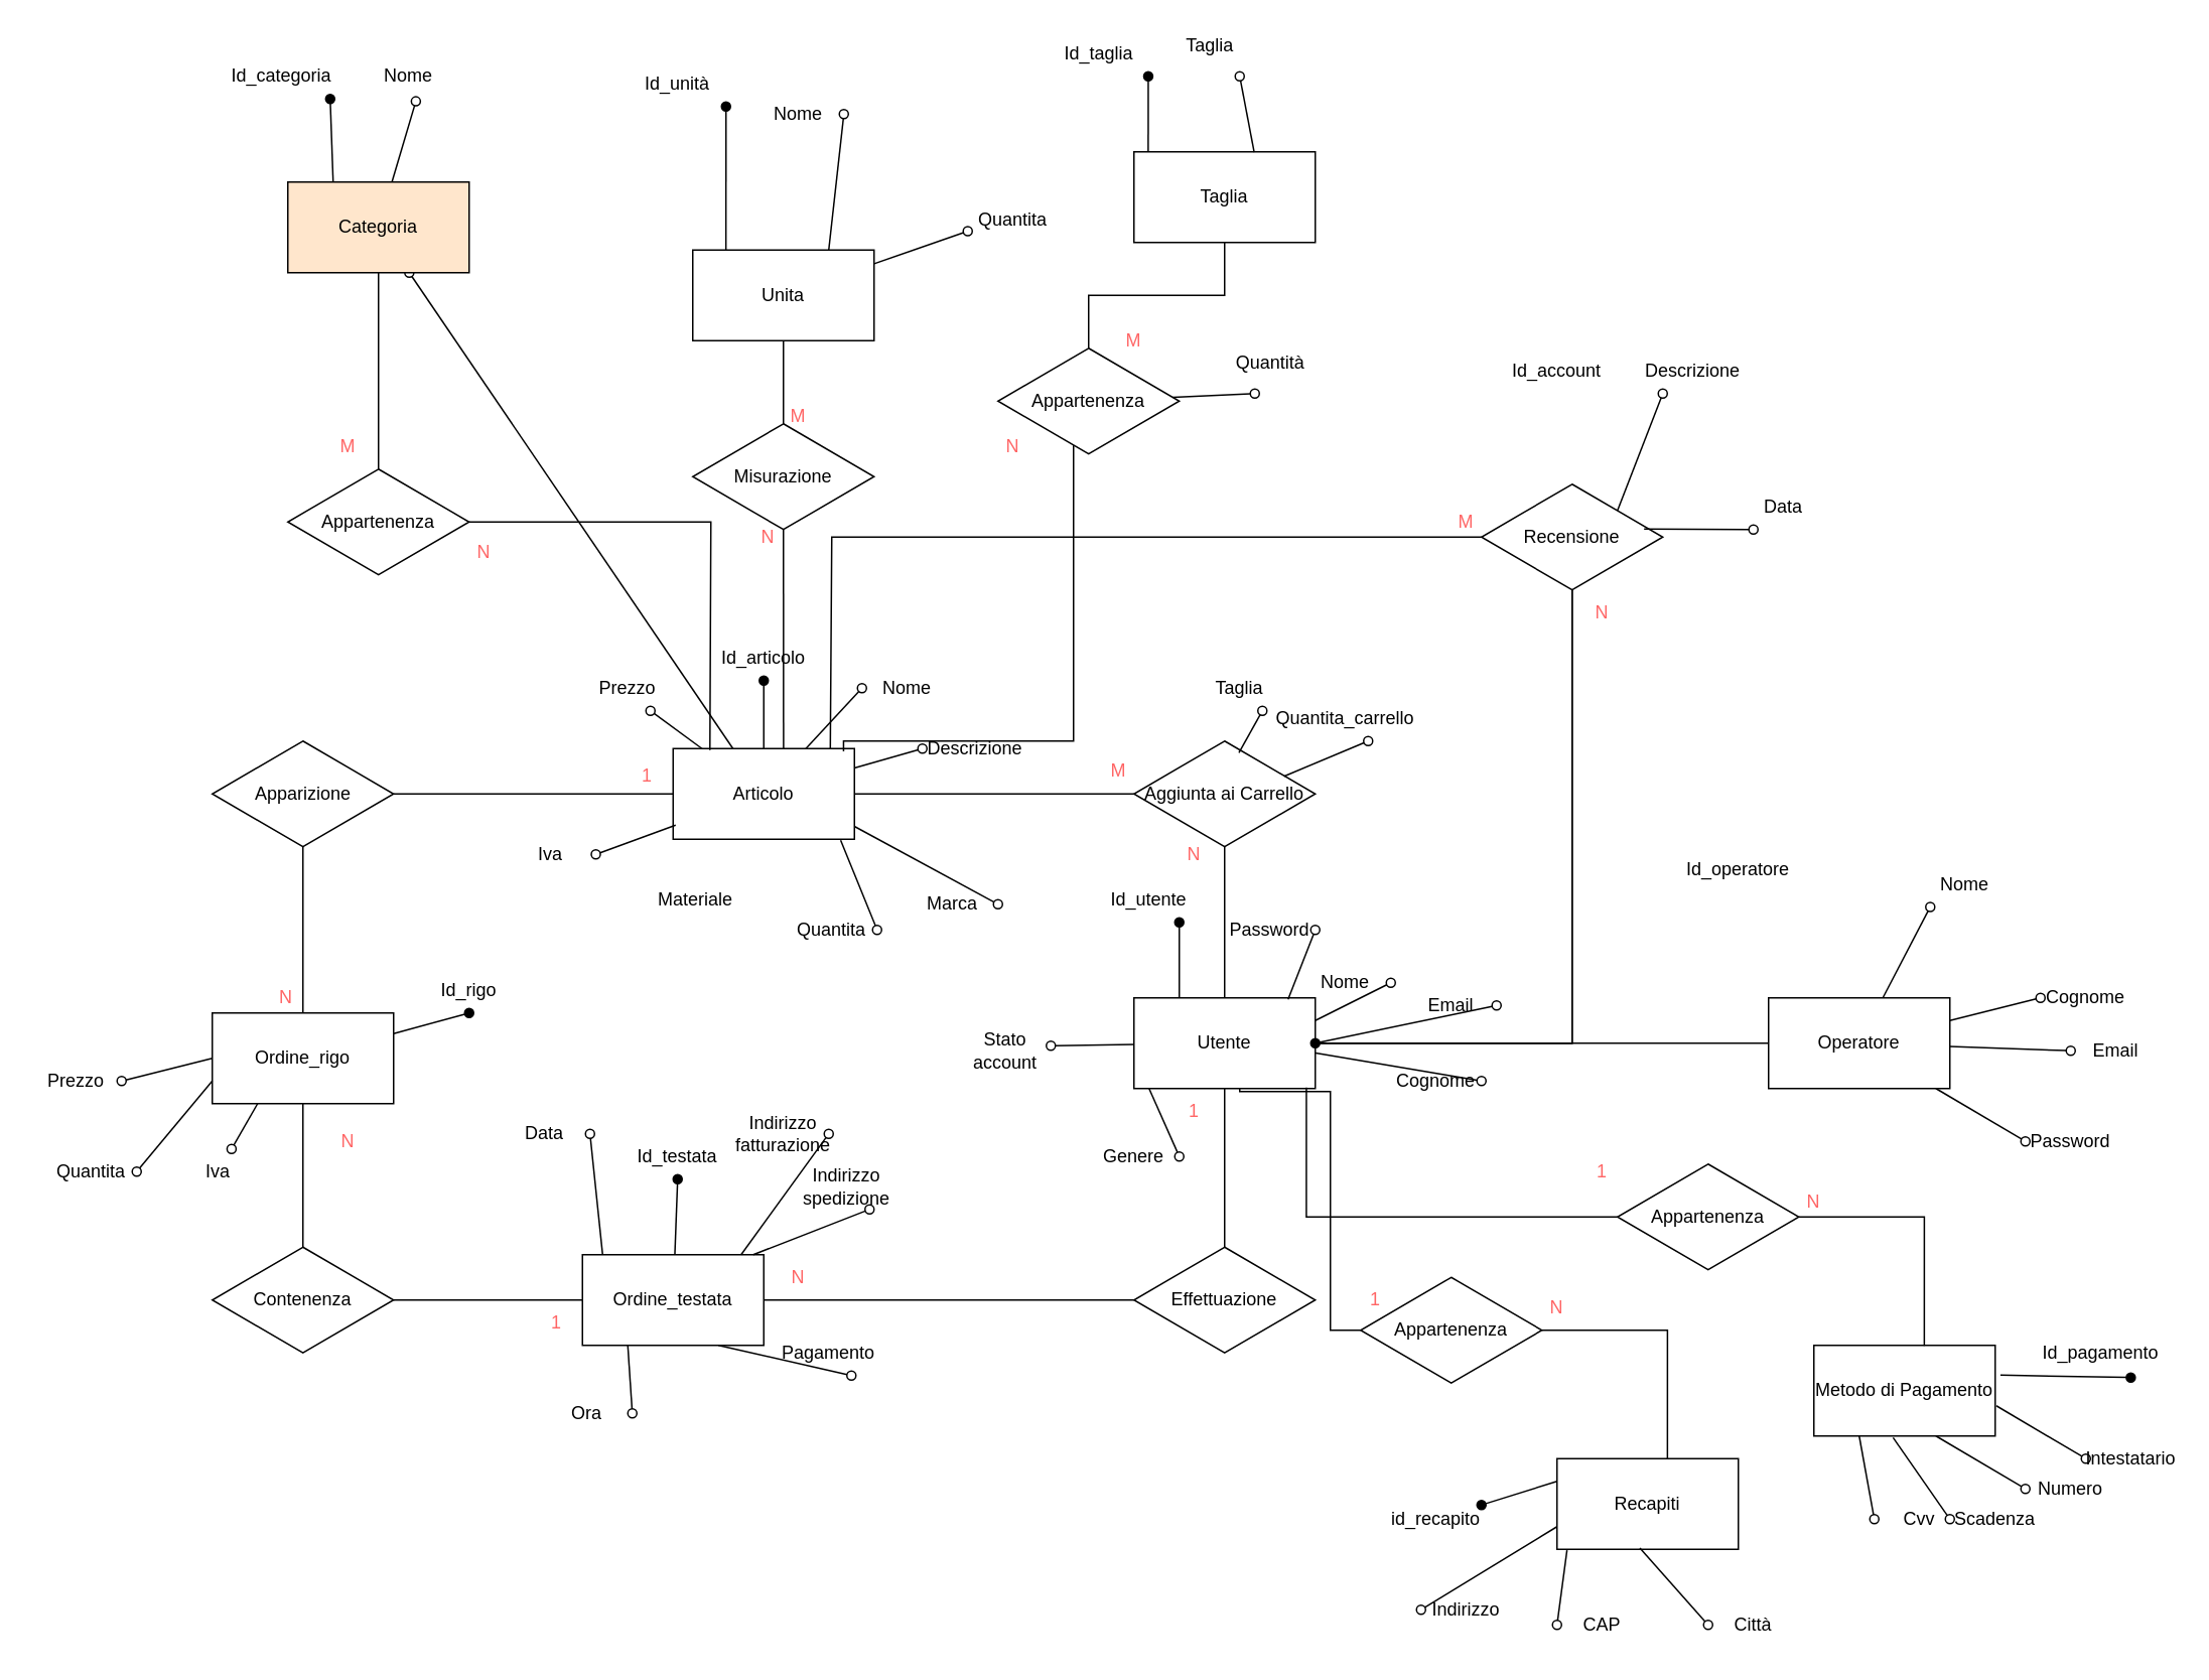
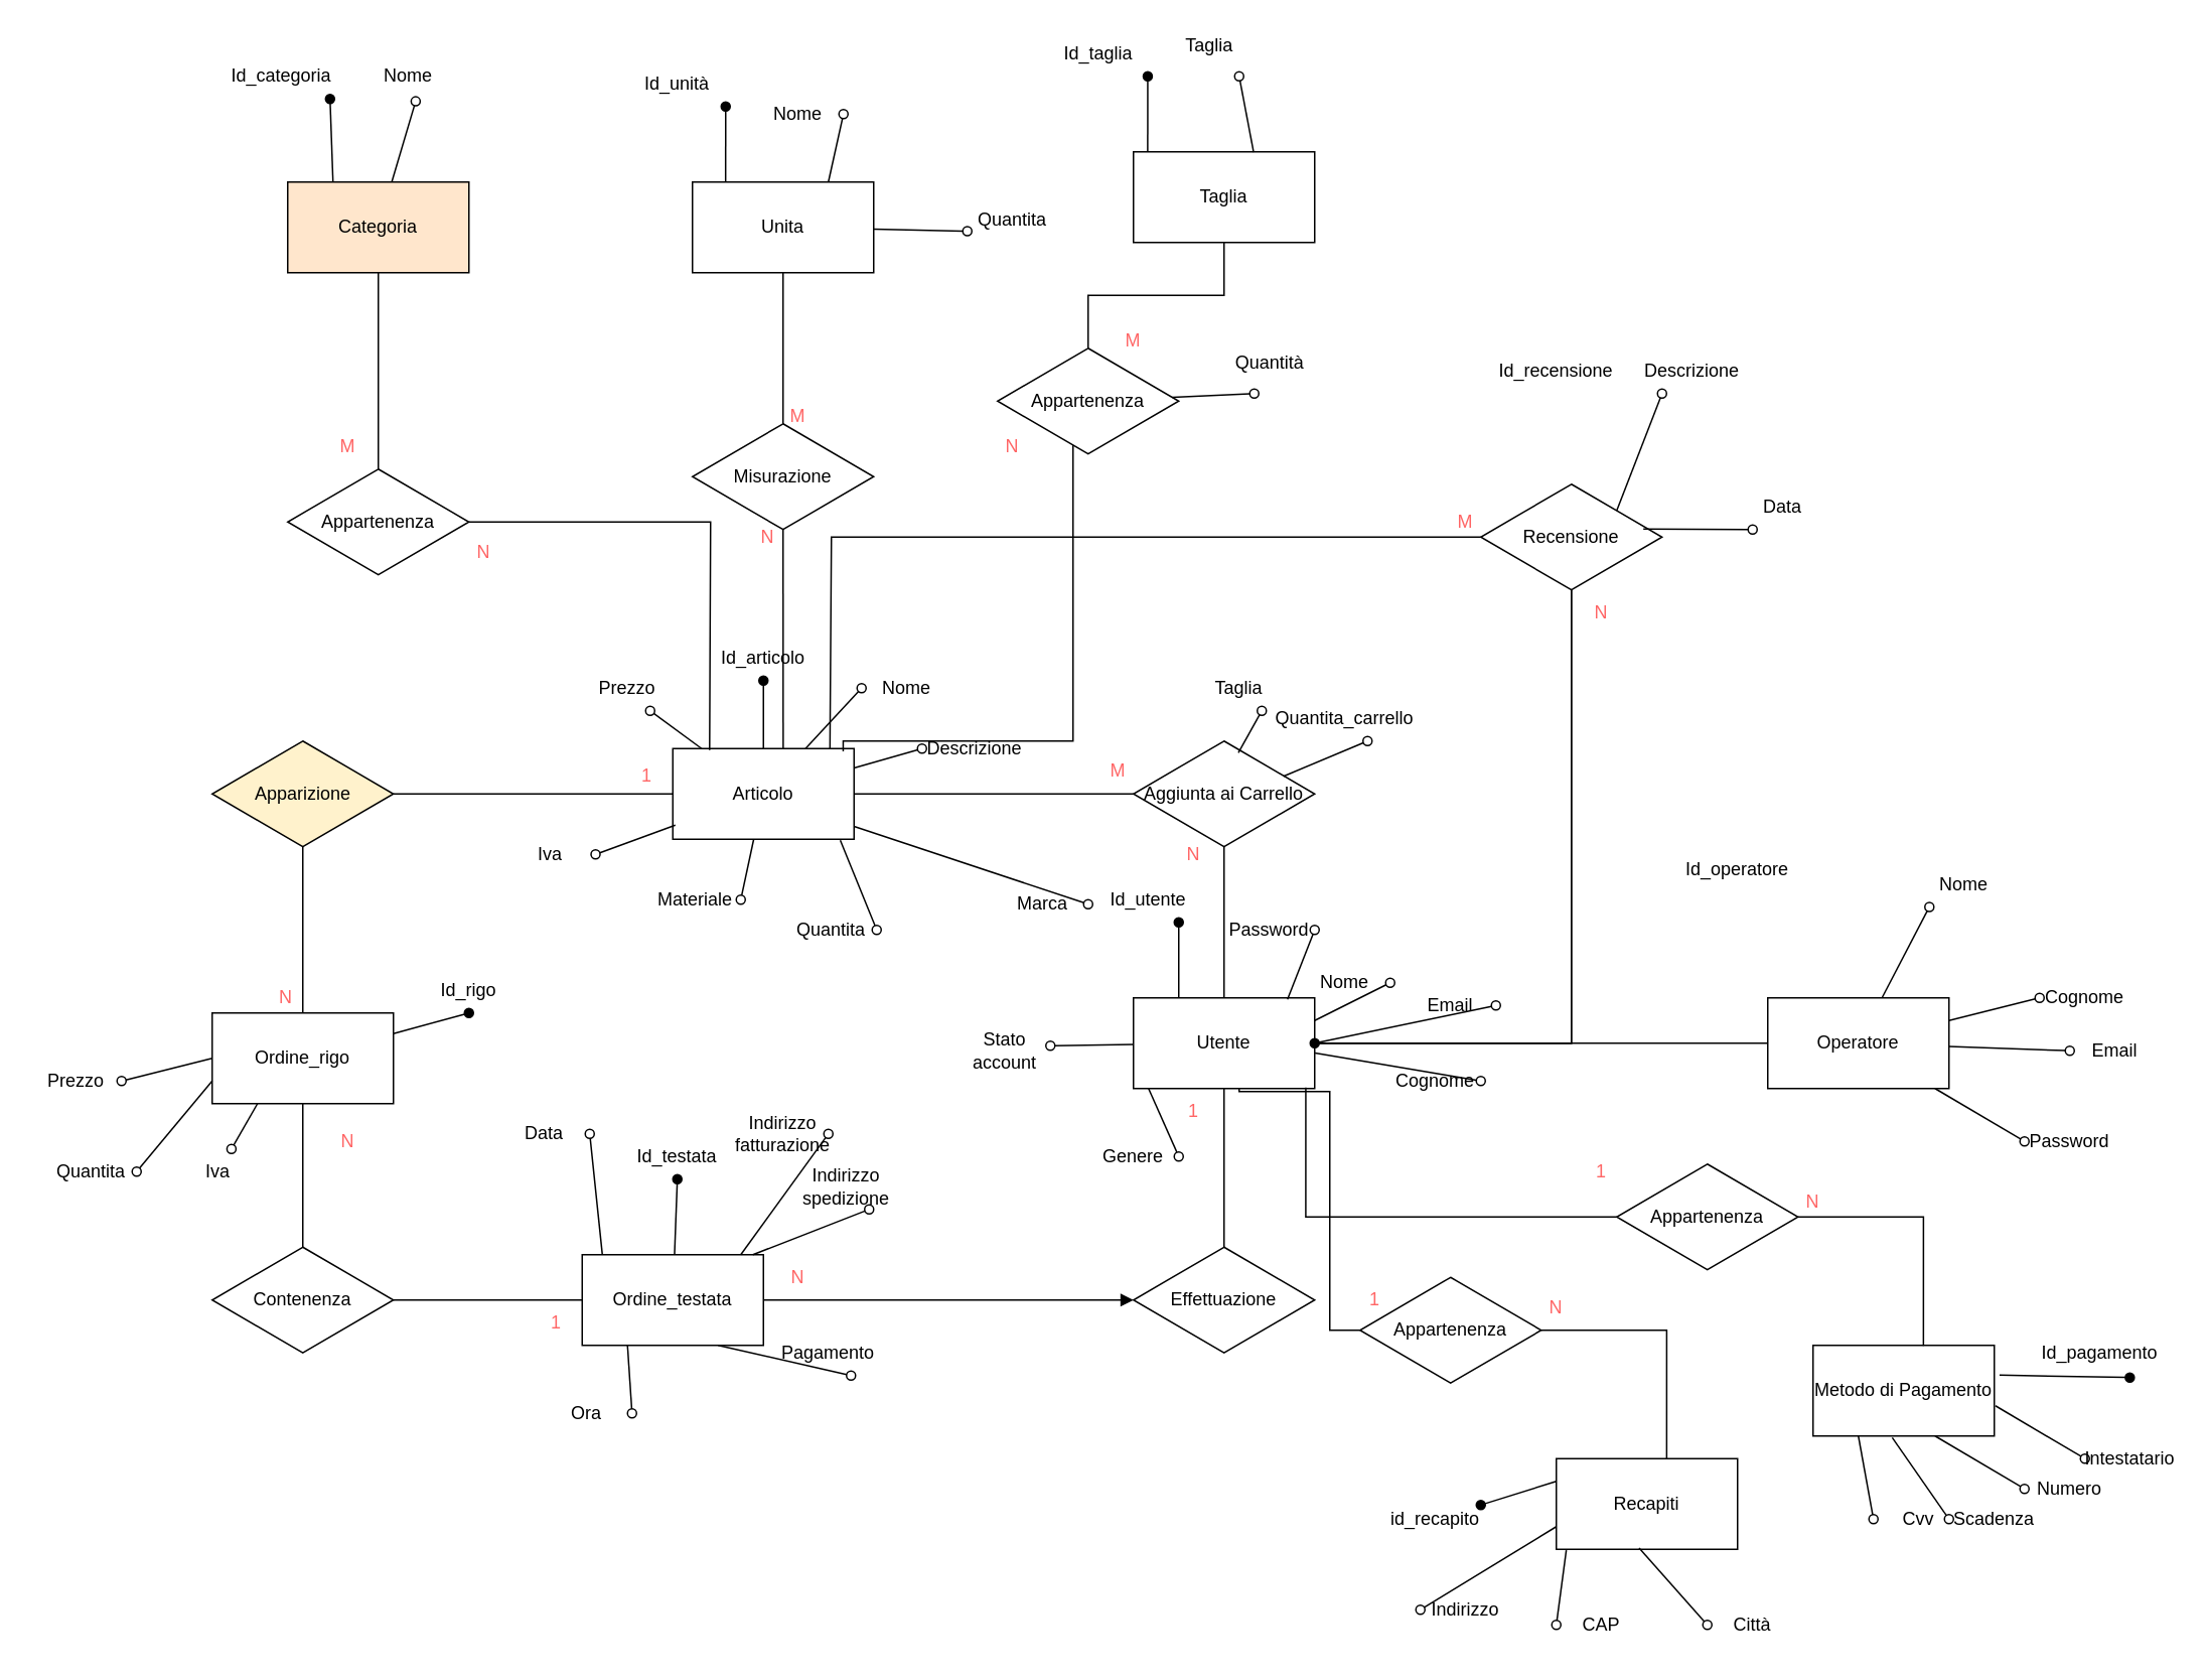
- <mxCell id="38" value="Unita" style="rounded=0;whiteSpace=wrap;html=1;" parent="1" vertex="1"><mxGeometry x="458" y="165" width="120" height="60" as="geometry" /></mxCell>
+ <mxCell id="38" value="Unita" style="rounded=0;whiteSpace=wrap;html=1;" parent="1" vertex="1"><mxGeometry x="458" y="120" width="120" height="60" as="geometry" /></mxCell>
- <mxCell id="105" value="Id_account" style="text;html=1;strokeColor=none;fillColor=none;align=center;verticalAlign=middle;whiteSpace=wrap;rounded=0;" parent="1" vertex="1"><mxGeometry x="1000" y="230" width="60" height="30" as="geometry" /></mxCell>
+ <mxCell id="105" value="Id_recensione" style="text;html=1;strokeColor=none;fillColor=none;align=center;verticalAlign=middle;whiteSpace=wrap;rounded=0;" parent="1" vertex="1"><mxGeometry x="1000" y="230" width="60" height="30" as="geometry" /></mxCell>
- <mxCell id="4" style="edgeStyle=none;rounded=0;orthogonalLoop=1;jettySize=auto;html=1;endArrow=oval;endFill=0;" parent="1" source="8" target="83" edge="1"><mxGeometry relative="1" as="geometry" /></mxCell>
+ <mxCell id="4" style="edgeStyle=none;rounded=0;orthogonalLoop=1;jettySize=auto;html=1;entryX=1;entryY=0.5;entryDx=0;entryDy=0;endArrow=oval;endFill=0;" parent="1" source="8" target="12" edge="1"><mxGeometry relative="1" as="geometry" /></mxCell>
- <mxCell id="23" value="&lt;span style=&quot;white-space: pre&quot;&gt;&#09;&lt;/span&gt;Apparizione" style="rhombus;whiteSpace=wrap;html=1;align=left;" parent="1" vertex="1"><mxGeometry x="140" y="490" width="120" height="70" as="geometry" /></mxCell>
+ <mxCell id="23" value="&lt;span style=&quot;white-space: pre&quot;&gt;&#09;&lt;/span&gt;Apparizione" style="rhombus;whiteSpace=wrap;html=1;align=left;fillColor=#fff2cc;" parent="1" vertex="1"><mxGeometry x="140" y="490" width="120" height="70" as="geometry" /></mxCell>
- <mxCell id="95" value="Marca" style="text;html=1;strokeColor=none;fillColor=none;align=center;verticalAlign=middle;whiteSpace=wrap;rounded=0;" parent="1" vertex="1"><mxGeometry x="600" y="583" width="60" height="30" as="geometry" /></mxCell>
+ <mxCell id="95" value="Marca" style="text;html=1;strokeColor=none;fillColor=none;align=center;verticalAlign=middle;whiteSpace=wrap;rounded=0;" parent="1" vertex="1"><mxGeometry x="660" y="583" width="60" height="30" as="geometry" /></mxCell>
- <mxCell id="30" value="" style="endArrow=none;html=1;rounded=0;entryX=0;entryY=0.5;entryDx=0;entryDy=0;exitX=1;exitY=0.5;exitDx=0;exitDy=0;" parent="1" source="19" target="29" edge="1"><mxGeometry width="50" height="50" relative="1" as="geometry"><mxPoint x="630" y="830" as="sourcePoint" /><mxPoint x="680" y="780" as="targetPoint" /></mxGeometry></mxCell>
+ <mxCell id="30" value="" style="endArrow=block;html=1;rounded=0;entryX=0;entryY=0.5;entryDx=0;entryDy=0;exitX=1;exitY=0.5;exitDx=0;exitDy=0;" parent="1" source="19" target="29" edge="1"><mxGeometry width="50" height="50" relative="1" as="geometry"><mxPoint x="630" y="830" as="sourcePoint" /><mxPoint x="680" y="780" as="targetPoint" /></mxGeometry></mxCell>
